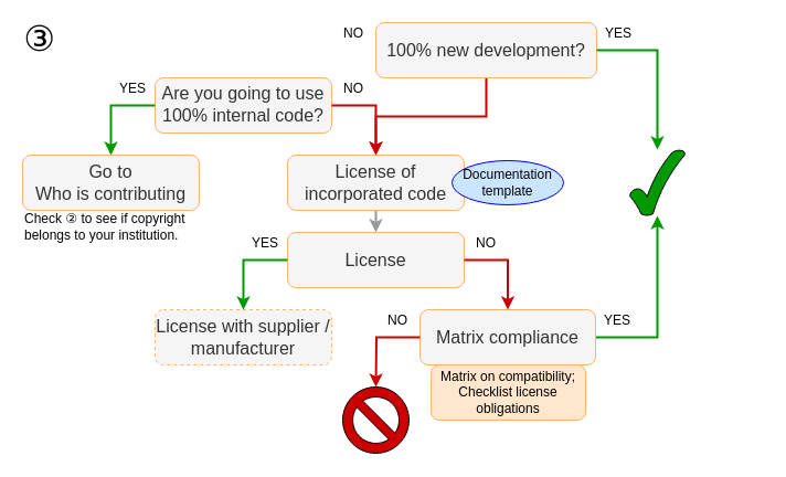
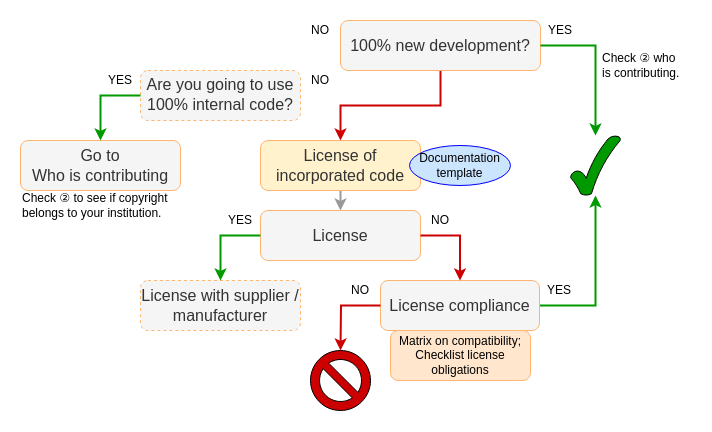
- <mxCell id="31" value="&lt;font style=&quot;font-size: 32px&quot;&gt;③&lt;/font&gt;" style="text;html=1;align=center;verticalAlign=middle;resizable=0;points=[];autosize=1;" vertex="1" parent="1"><mxGeometry x="20" y="20" width="30" height="30" as="geometry" /></mxCell>
+ <mxCell id="30" value="&lt;div&gt;Check ② who&lt;/div&gt;&lt;div&gt;is contributing.&lt;br&gt;&lt;/div&gt;" style="text;html=1;align=left;verticalAlign=middle;resizable=0;points=[];autosize=1;" vertex="1" parent="1"><mxGeometry x="600" y="50" width="90" height="30" as="geometry" /></mxCell>
- <mxCell id="13" value="&lt;div style=&quot;font-size: 16px&quot;&gt;Are you going to use&lt;/div&gt;&lt;div style=&quot;font-size: 16px&quot;&gt;100% internal code?&lt;font style=&quot;font-size: 18px&quot;&gt;&lt;br&gt;&lt;/font&gt;&lt;/div&gt;" style="rounded=1;whiteSpace=wrap;html=1;fillColor=#f5f5f5;strokeColor=#FFB570;fontColor=#333333;" parent="1" vertex="1"><mxGeometry x="140" y="70" width="160" height="50" as="geometry" /></mxCell>
+ <mxCell id="13" value="&lt;div style=&quot;font-size: 16px&quot;&gt;Are you going to use&lt;/div&gt;&lt;div style=&quot;font-size: 16px&quot;&gt;100% internal code?&lt;font style=&quot;font-size: 18px&quot;&gt;&lt;br&gt;&lt;/font&gt;&lt;/div&gt;" style="rounded=1;whiteSpace=wrap;html=1;fillColor=#f5f5f5;strokeColor=#FFB570;fontColor=#333333;dashed=1;" parent="1" vertex="1"><mxGeometry x="140" y="70" width="160" height="50" as="geometry" /></mxCell>
- <mxCell id="24" style="edgeStyle=orthogonalEdgeStyle;rounded=0;orthogonalLoop=1;jettySize=auto;html=1;strokeColor=#CC0000;strokeWidth=2;exitX=1;exitY=0.5;exitDx=0;exitDy=0;entryX=0.5;entryY=0;entryDx=0;entryDy=0;" edge="1" parent="1" source="13" target="9"><mxGeometry relative="1" as="geometry"><mxPoint x="370" y="130" as="targetPoint" /><mxPoint x="350" y="55" as="sourcePoint" /></mxGeometry></mxCell>
- <mxCell id="9" value="&lt;font style=&quot;font-size: 11px&quot;&gt;&lt;font style=&quot;font-size: 16px&quot;&gt;License of incorporated code&lt;/font&gt;&lt;br&gt;&lt;/font&gt;" style="rounded=1;whiteSpace=wrap;html=1;fillColor=#f5f5f5;strokeColor=#FFB570;fontColor=#333333;" parent="1" vertex="1"><mxGeometry x="260" y="140" width="160" height="50" as="geometry" /></mxCell>
+ <mxCell id="9" value="&lt;font style=&quot;font-size: 11px&quot;&gt;&lt;font style=&quot;font-size: 16px&quot;&gt;License of incorporated code&lt;/font&gt;&lt;br&gt;&lt;/font&gt;" style="rounded=1;whiteSpace=wrap;html=1;fillColor=#fff2cc;strokeColor=#FFB570;fontColor=#333333;" parent="1" vertex="1"><mxGeometry x="260" y="140" width="160" height="50" as="geometry" /></mxCell>
- <mxCell id="17" value="&lt;font style=&quot;font-size: 16px&quot;&gt;Matrix compliance&lt;/font&gt;" style="rounded=1;whiteSpace=wrap;html=1;fillColor=#f5f5f5;strokeColor=#FFB570;fontColor=#333333;" parent="1" vertex="1"><mxGeometry x="380" y="280" width="159" height="50" as="geometry" /></mxCell>
+ <mxCell id="17" value="&lt;font style=&quot;font-size: 16px&quot;&gt;License compliance&lt;/font&gt;" style="rounded=1;whiteSpace=wrap;html=1;fillColor=#f5f5f5;strokeColor=#FFB570;fontColor=#333333;" parent="1" vertex="1"><mxGeometry x="380" y="280" width="159" height="50" as="geometry" /></mxCell>
